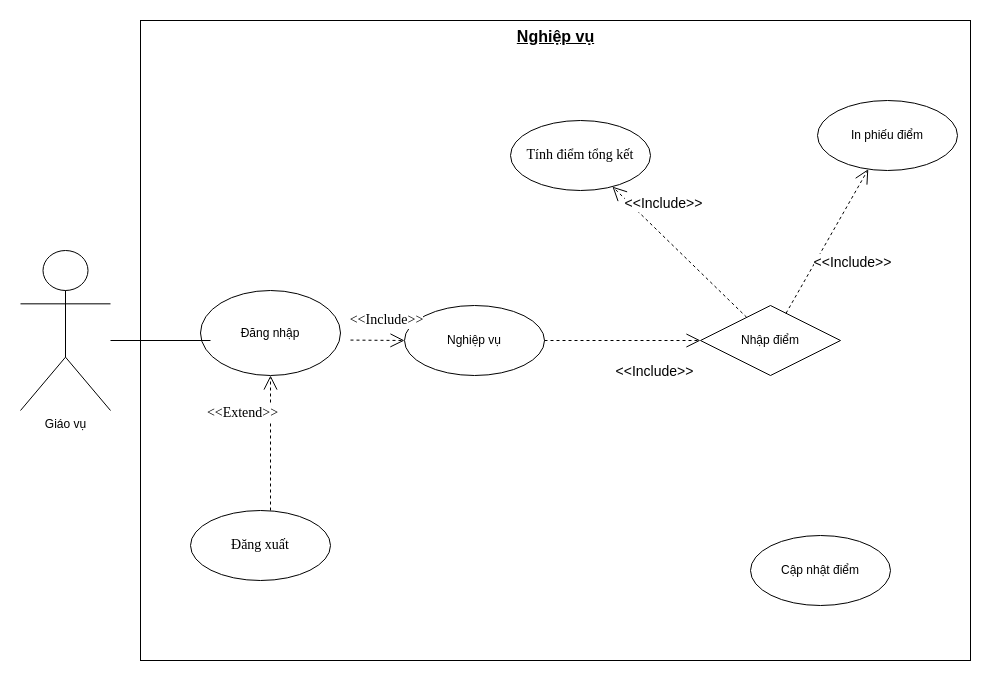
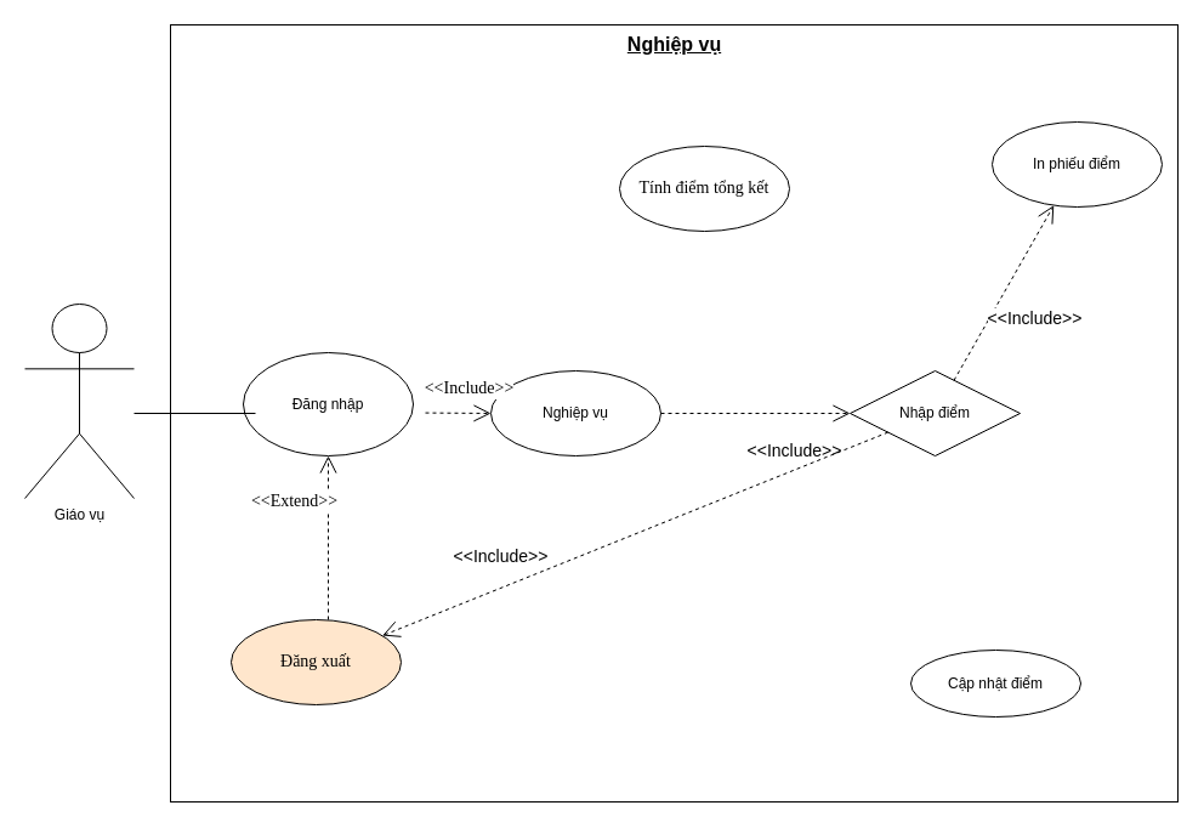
- <mxCell id="15" value="&amp;lt;&amp;lt;Include&amp;gt;&amp;gt;" style="endArrow=open;endSize=12;dashed=1;html=1;rounded=0;fontSize=14;" parent="1" source="6" target="12" edge="1"><mxGeometry x="0.488" y="-24" width="160" relative="1" as="geometry"><mxPoint x="630" y="360" as="sourcePoint" /><mxPoint x="790" y="360" as="targetPoint" /><mxPoint as="offset" /></mxGeometry></mxCell>
+ <mxCell id="15" value="&amp;lt;&amp;lt;Include&amp;gt;&amp;gt;" style="endArrow=open;endSize=12;dashed=1;html=1;rounded=0;fontSize=14;" parent="1" source="6" target="10" edge="1"><mxGeometry x="0.488" y="-24" width="160" relative="1" as="geometry"><mxPoint x="630" y="360" as="sourcePoint" /><mxPoint x="790" y="360" as="targetPoint" /><mxPoint as="offset" /></mxGeometry></mxCell>
- <mxCell id="10" value="Đăng xuất" style="ellipse;whiteSpace=wrap;html=1;labelBackgroundColor=none;fontFamily=Times New Roman;fontSize=14;fontColor=default;" parent="1" vertex="1"><mxGeometry x="190" y="510" width="140" height="70" as="geometry" /></mxCell>
+ <mxCell id="10" value="Đăng xuất" style="ellipse;whiteSpace=wrap;html=1;labelBackgroundColor=none;fontFamily=Times New Roman;fontSize=14;fontColor=default;fillColor=#ffe6cc;" parent="1" vertex="1"><mxGeometry x="190" y="510" width="140" height="70" as="geometry" /></mxCell>
- <mxCell id="5" value="Cập nhật điểm" style="ellipse;whiteSpace=wrap;html=1;labelBackgroundColor=none;fontSize=12;fontColor=default;" parent="1" vertex="1"><mxGeometry x="750" y="535" width="140" height="70" as="geometry" /></mxCell>
+ <mxCell id="5" value="Cập nhật điểm" style="ellipse;whiteSpace=wrap;html=1;labelBackgroundColor=none;fontSize=12;fontColor=default;" parent="1" vertex="1"><mxGeometry x="750" y="535" width="140" height="55" as="geometry" /></mxCell>
